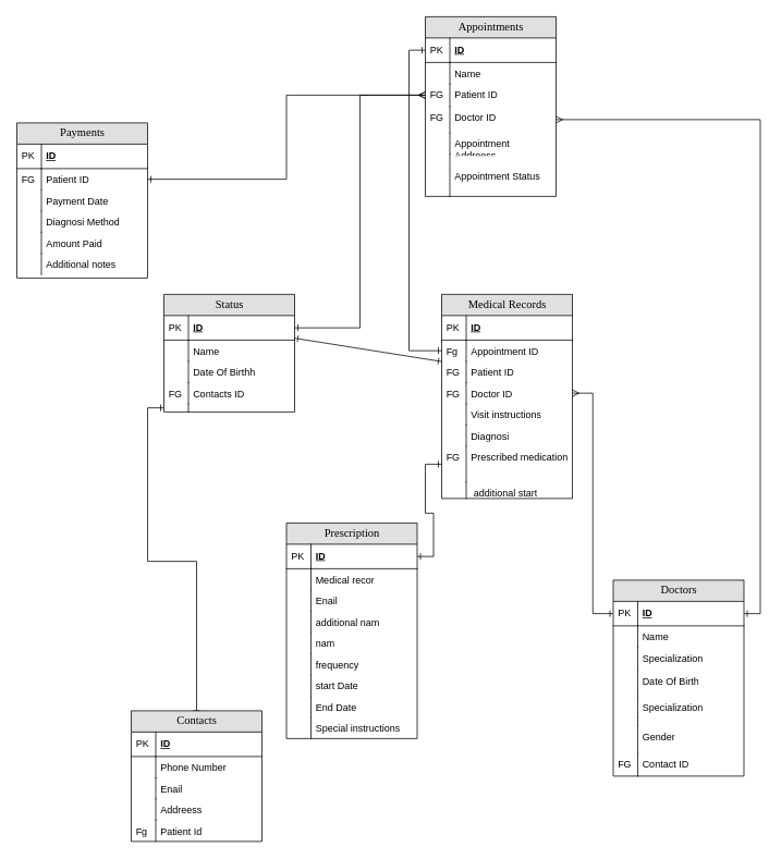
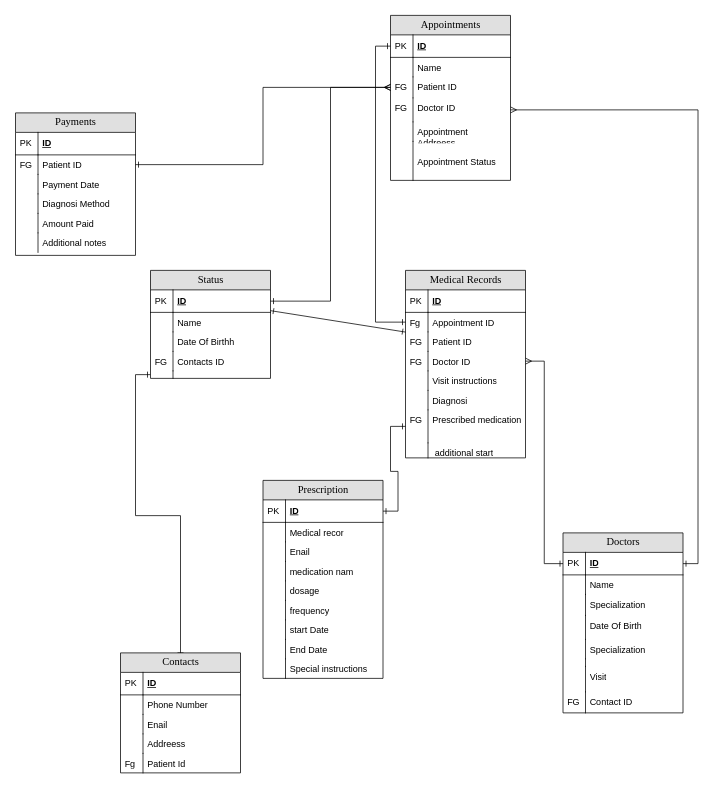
- <mxCell id="86" value="additional nam" style="shape=partialRectangle;top=0;left=0;right=0;bottom=0;html=1;align=left;verticalAlign=top;fillColor=none;spacingLeft=34;spacingRight=4;whiteSpace=wrap;overflow=hidden;rotatable=0;points=[[0,0.5],[1,0.5]];portConstraint=eastwest;dropTarget=0;" vertex="1" parent="79"><mxGeometry y="108" width="160" height="26" as="geometry" /></mxCell>
+ <mxCell id="86" value="medication nam" style="shape=partialRectangle;top=0;left=0;right=0;bottom=0;html=1;align=left;verticalAlign=top;fillColor=none;spacingLeft=34;spacingRight=4;whiteSpace=wrap;overflow=hidden;rotatable=0;points=[[0,0.5],[1,0.5]];portConstraint=eastwest;dropTarget=0;" vertex="1" parent="79"><mxGeometry y="108" width="160" height="26" as="geometry" /></mxCell>
- <mxCell id="88" value="nam" style="shape=partialRectangle;top=0;left=0;right=0;bottom=0;html=1;align=left;verticalAlign=top;fillColor=none;spacingLeft=34;spacingRight=4;whiteSpace=wrap;overflow=hidden;rotatable=0;points=[[0,0.5],[1,0.5]];portConstraint=eastwest;dropTarget=0;" vertex="1" parent="79"><mxGeometry y="134" width="160" height="26" as="geometry" /></mxCell>
+ <mxCell id="88" value="dosage" style="shape=partialRectangle;top=0;left=0;right=0;bottom=0;html=1;align=left;verticalAlign=top;fillColor=none;spacingLeft=34;spacingRight=4;whiteSpace=wrap;overflow=hidden;rotatable=0;points=[[0,0.5],[1,0.5]];portConstraint=eastwest;dropTarget=0;" vertex="1" parent="79"><mxGeometry y="134" width="160" height="26" as="geometry" /></mxCell>
- <mxCell id="38" value="Gender" style="shape=partialRectangle;top=0;left=0;right=0;bottom=0;html=1;align=left;verticalAlign=top;fillColor=none;spacingLeft=34;spacingRight=4;whiteSpace=wrap;overflow=hidden;rotatable=0;points=[[0,0.5],[1,0.5]];portConstraint=eastwest;dropTarget=0;" vertex="1" parent="25"><mxGeometry y="178" width="160" height="34" as="geometry" /></mxCell>
+ <mxCell id="38" value="Visit" style="shape=partialRectangle;top=0;left=0;right=0;bottom=0;html=1;align=left;verticalAlign=top;fillColor=none;spacingLeft=34;spacingRight=4;whiteSpace=wrap;overflow=hidden;rotatable=0;points=[[0,0.5],[1,0.5]];portConstraint=eastwest;dropTarget=0;" vertex="1" parent="25"><mxGeometry y="178" width="160" height="34" as="geometry" /></mxCell>
